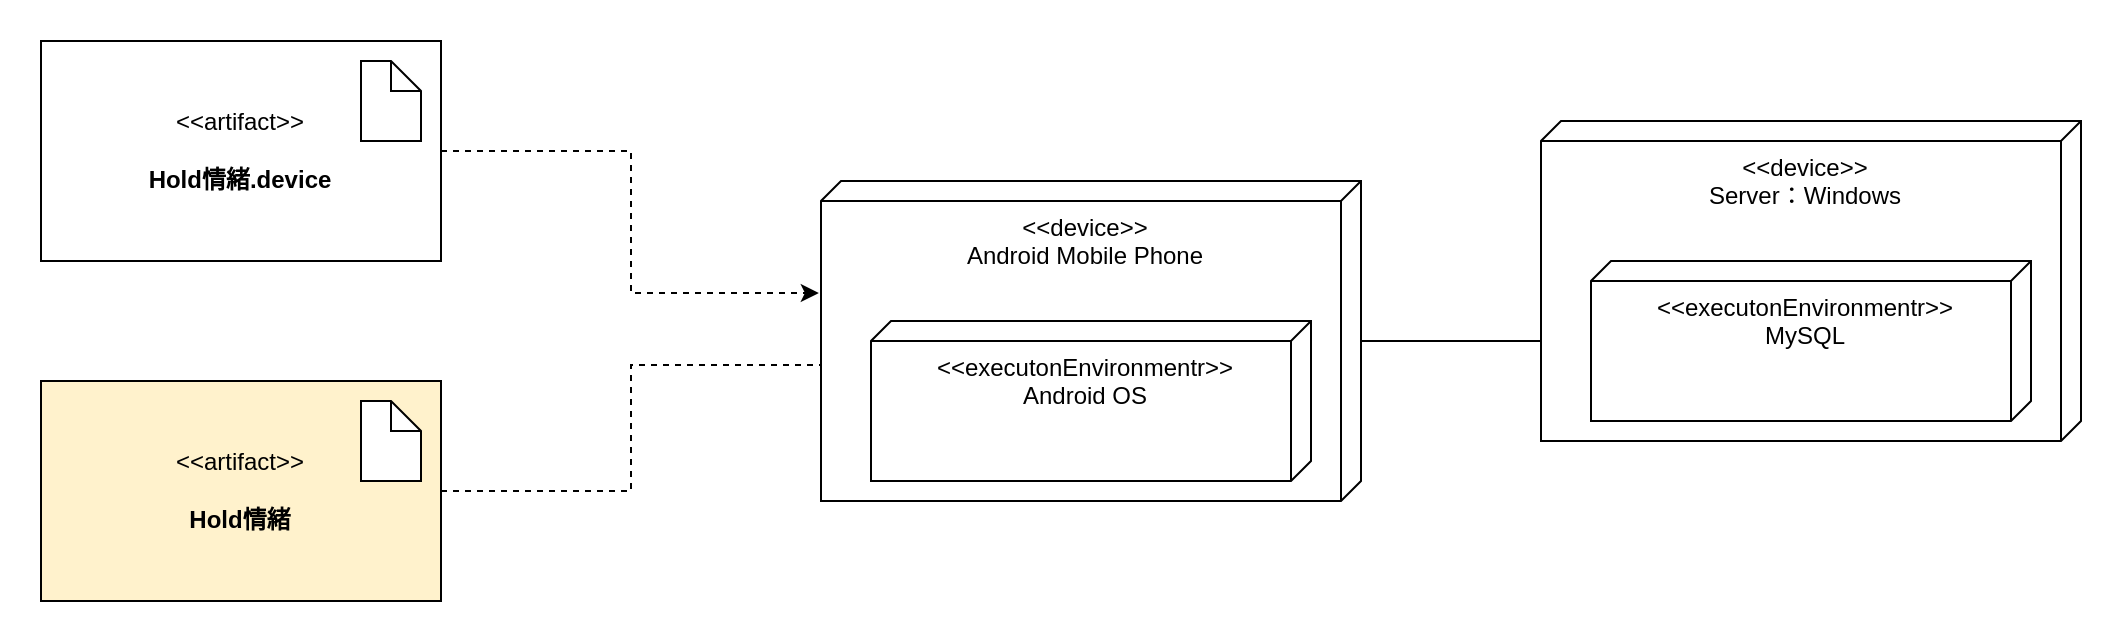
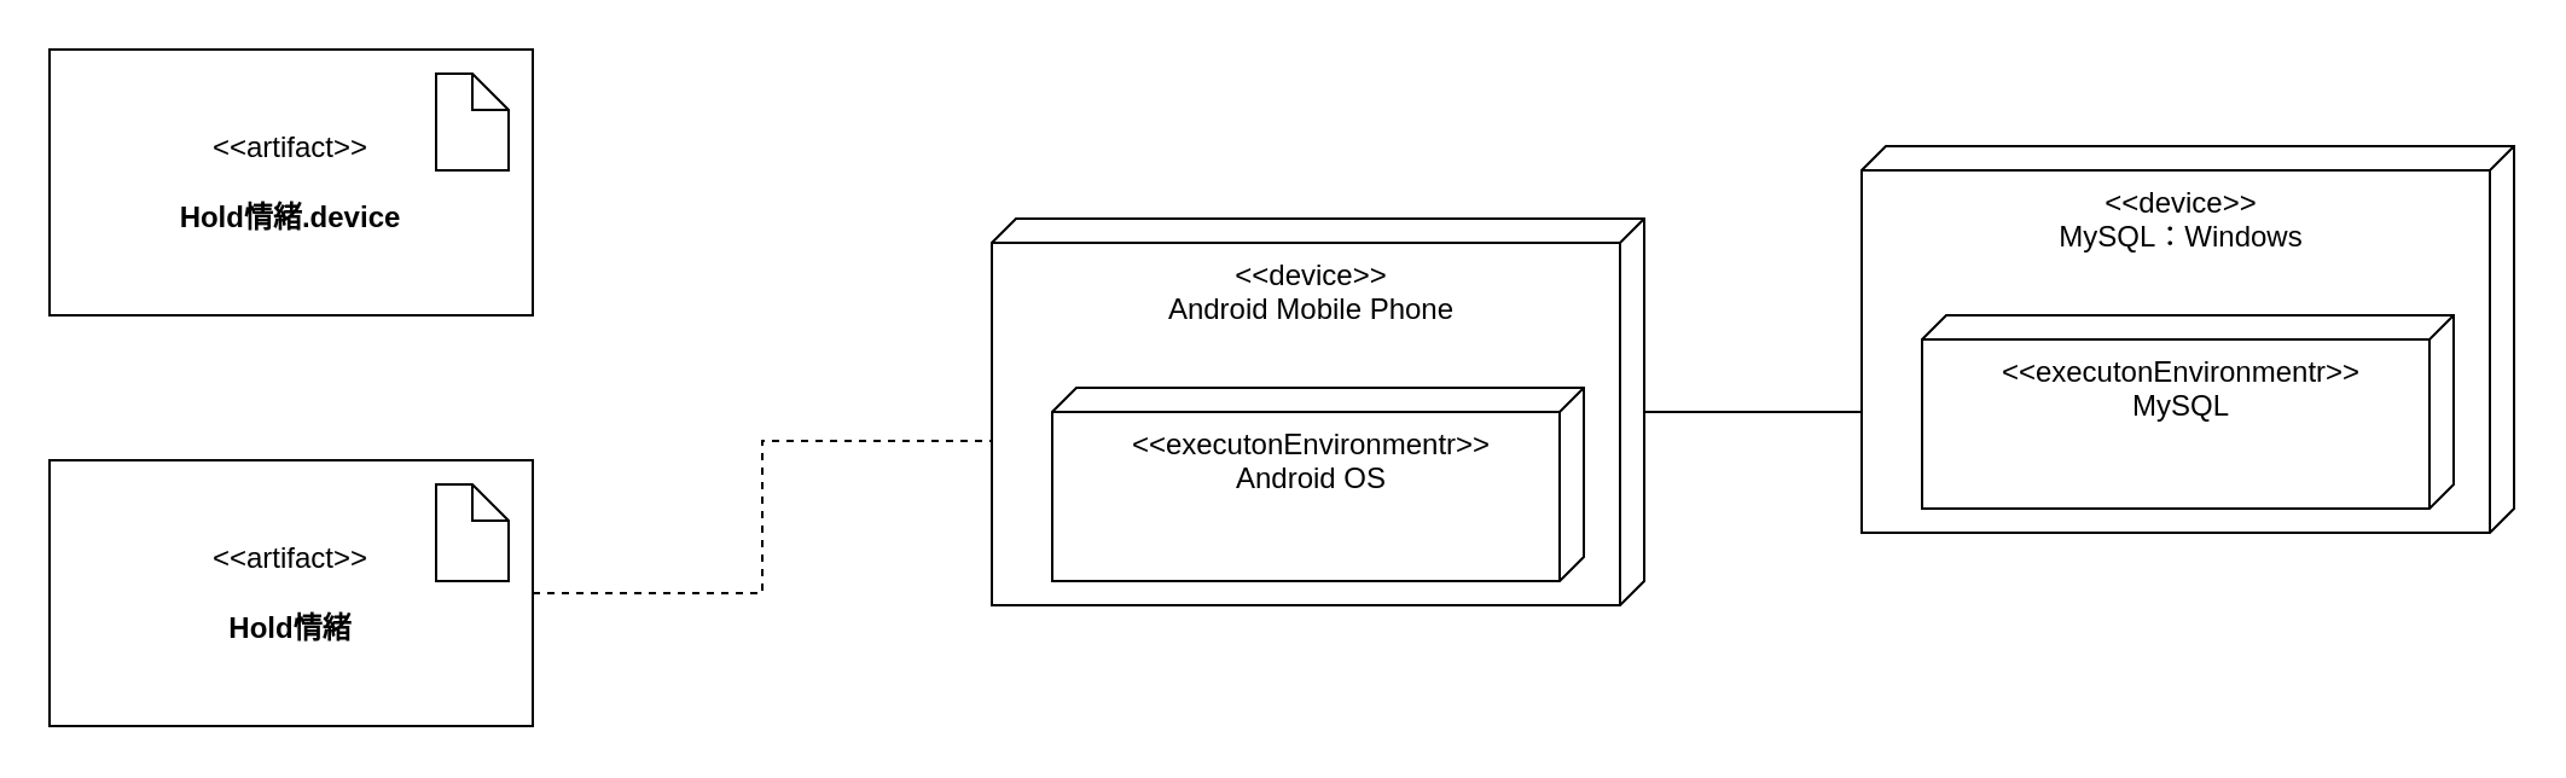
- <mxCell id="5" value="&amp;lt;&amp;lt;device&amp;gt;&amp;gt;&lt;br&gt;Server：Windows" style="verticalAlign=top;align=center;shape=cube;size=10;direction=south;fontStyle=0;html=1;boundedLbl=1;spacingLeft=5;whiteSpace=wrap;" vertex="1" parent="1"><mxGeometry x="770" y="60" width="270" height="160" as="geometry" /></mxCell>
+ <mxCell id="5" value="&amp;lt;&amp;lt;device&amp;gt;&amp;gt;&lt;br&gt;MySQL：Windows" style="verticalAlign=top;align=center;shape=cube;size=10;direction=south;fontStyle=0;html=1;boundedLbl=1;spacingLeft=5;whiteSpace=wrap;" vertex="1" parent="1"><mxGeometry x="770" y="60" width="270" height="160" as="geometry" /></mxCell>
- <mxCell id="7" style="edgeStyle=orthogonalEdgeStyle;rounded=0;orthogonalLoop=1;jettySize=auto;html=1;exitX=1;exitY=0.5;exitDx=0;exitDy=0;entryX=0.35;entryY=1.004;entryDx=0;entryDy=0;entryPerimeter=0;dashed=1;" edge="1" parent="1" source="8" target="3"><mxGeometry relative="1" as="geometry" /></mxCell>
- <mxCell id="11" value="&amp;lt;&amp;lt;artifact&amp;gt;&amp;gt;&lt;br&gt;&lt;br&gt;&lt;b&gt;Hold情緒&lt;/b&gt;" style="html=1;align=center;verticalAlign=middle;dashed=0;whiteSpace=wrap;fillColor=#fff2cc;" vertex="1" parent="1"><mxGeometry x="20" y="190" width="200" height="110" as="geometry" /></mxCell>
+ <mxCell id="11" value="&amp;lt;&amp;lt;artifact&amp;gt;&amp;gt;&lt;br&gt;&lt;br&gt;&lt;b&gt;Hold情緒&lt;/b&gt;" style="html=1;align=center;verticalAlign=middle;dashed=0;whiteSpace=wrap;" vertex="1" parent="1"><mxGeometry x="20" y="190" width="200" height="110" as="geometry" /></mxCell>
